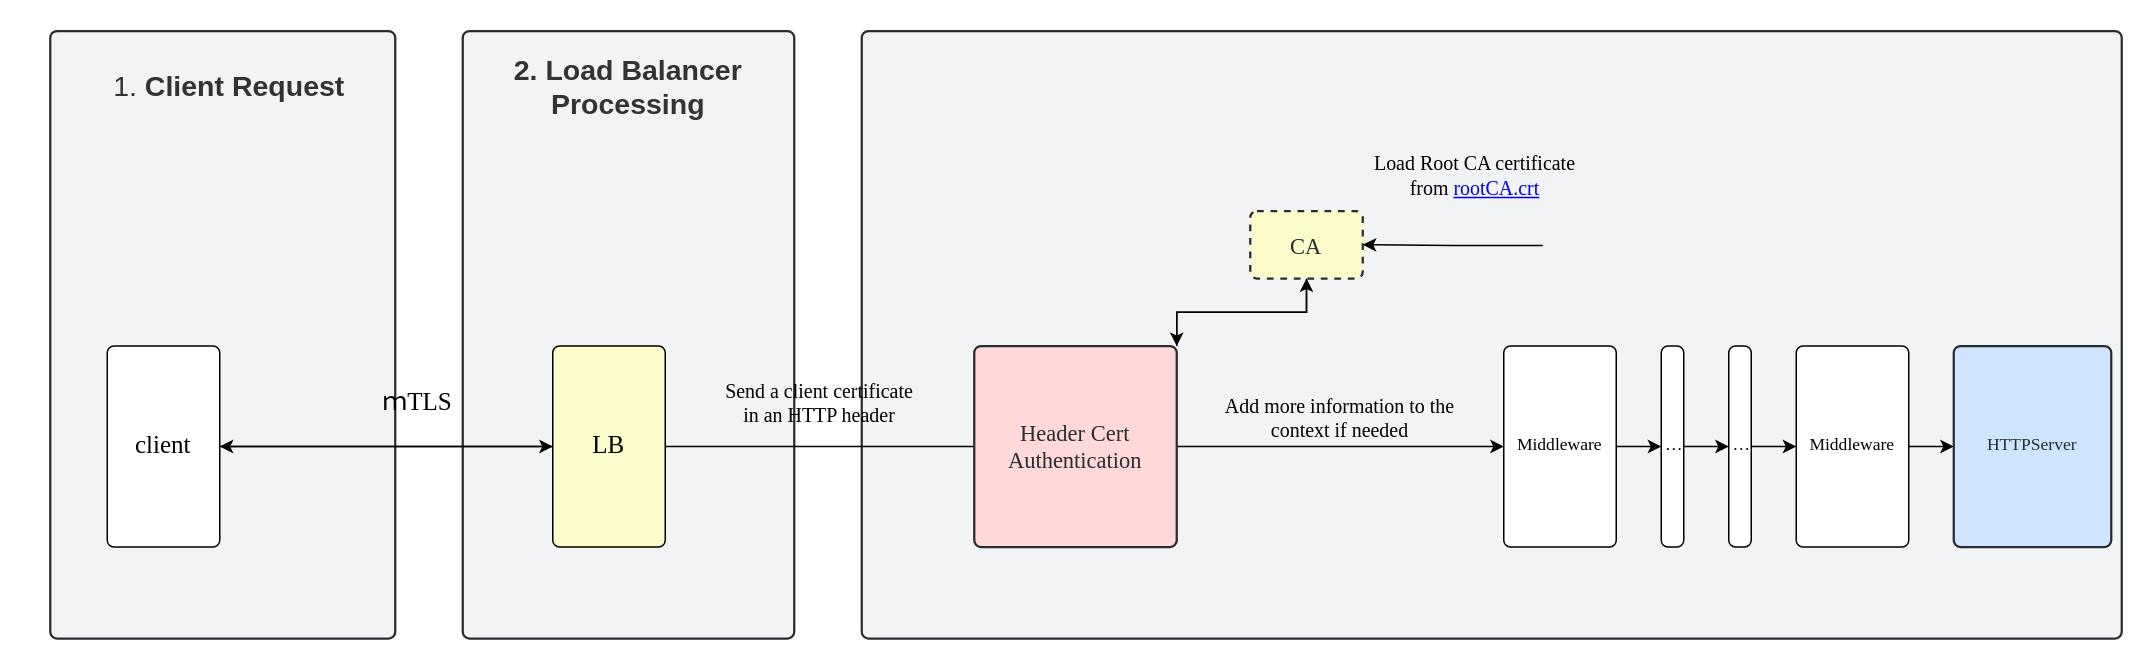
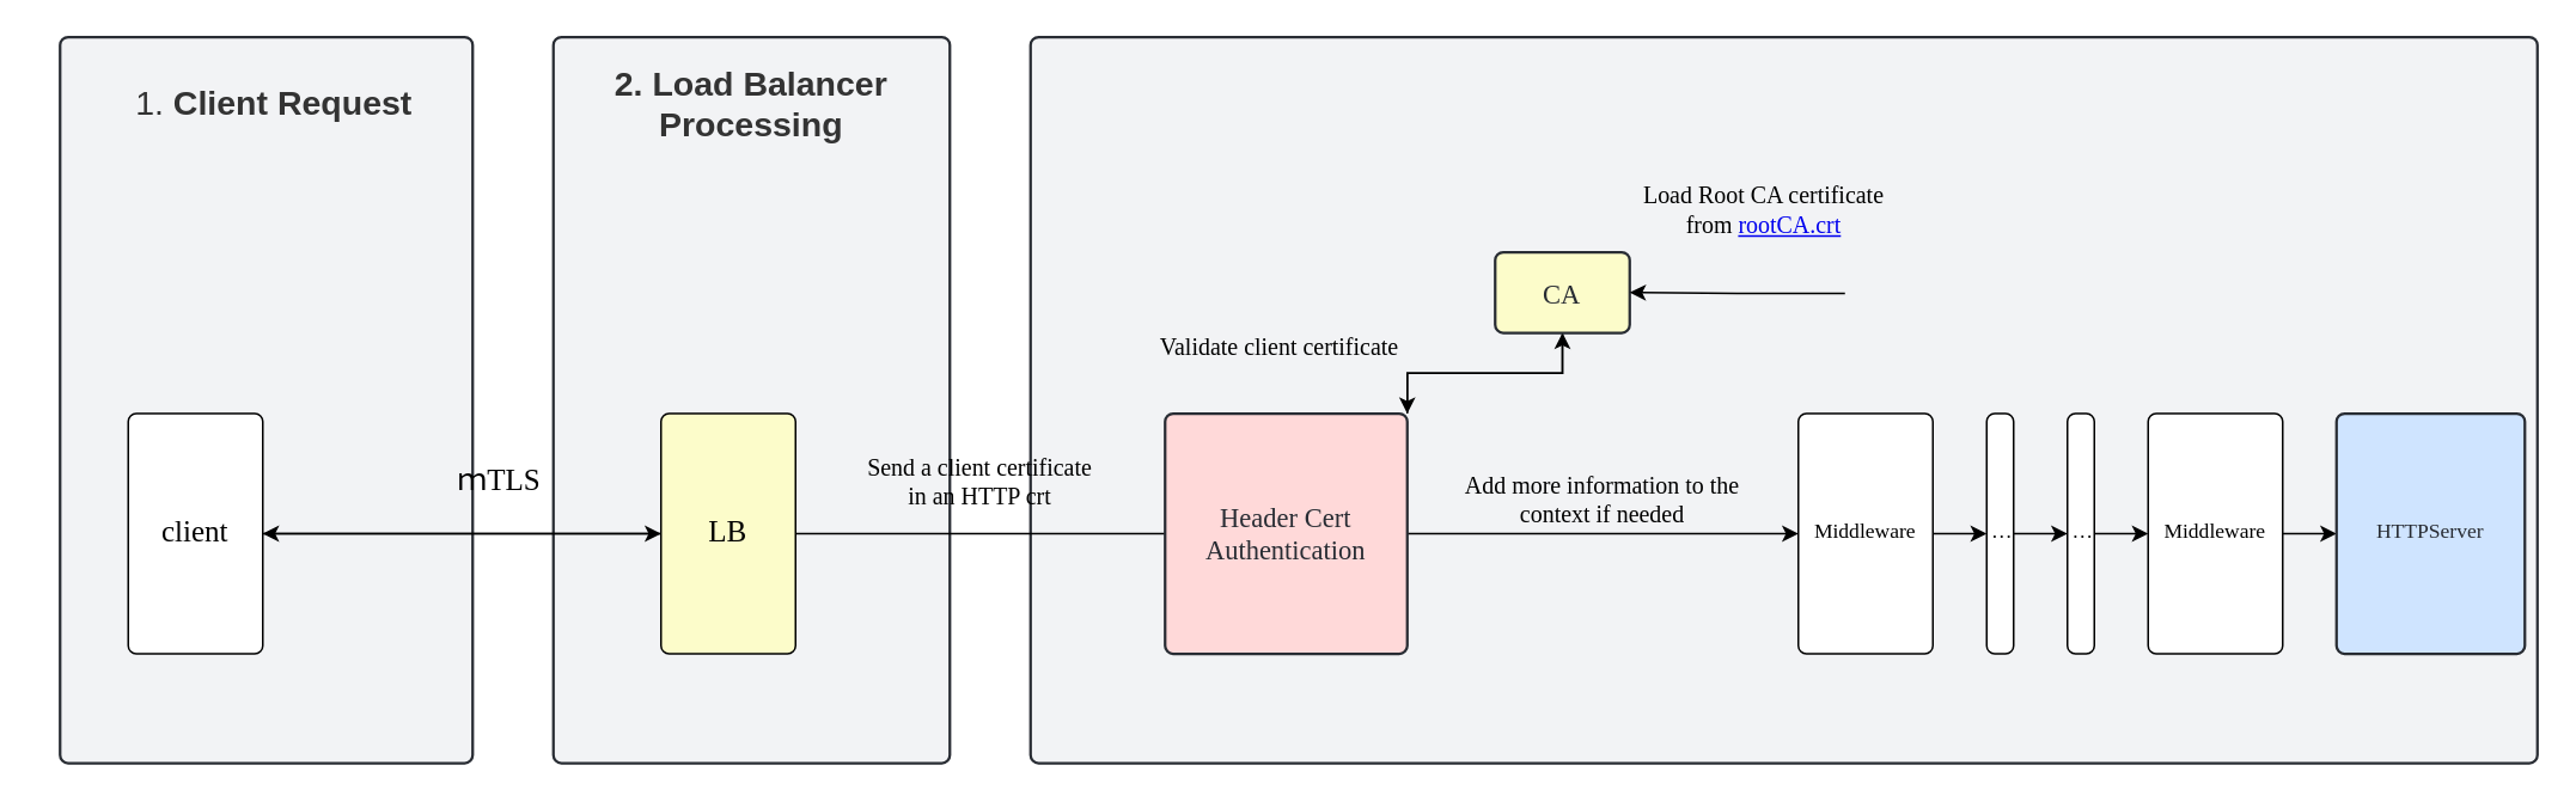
- <mxCell id="16" value="CA" style="html=1;overflow=block;blockSpacing=1;whiteSpace=wrap;fontSize=15;fontFamily=Lucid JP;fontColor=#282c33;spacing=3.8;strokeColor=#282c33;strokeOpacity=100;fillOpacity=100;rounded=1;absoluteArcSize=1;arcSize=9;fillColor=#fcfcca;strokeWidth=1.5;lucidId=nv9V-n94E._U;dashed=1;" vertex="1" parent="1"><mxGeometry x="833" y="140" width="75" height="45" as="geometry" /></mxCell>
+ <mxCell id="16" value="CA" style="html=1;overflow=block;blockSpacing=1;whiteSpace=wrap;fontSize=15;fontFamily=Lucid JP;fontColor=#282c33;spacing=3.8;strokeColor=#282c33;strokeOpacity=100;fillOpacity=100;rounded=1;absoluteArcSize=1;arcSize=9;fillColor=#fcfcca;strokeWidth=1.5;lucidId=nv9V-n94E._U;" vertex="1" parent="1"><mxGeometry x="833" y="140" width="75" height="45" as="geometry" /></mxCell>
+ <mxCell id="17" value="Validate  client certificate" style="html=1;overflow=block;blockSpacing=1;whiteSpace=wrap;fontSize=13.3;fontFamily=Lucid JP;spacing=0;strokeColor=#unset;rounded=1;absoluteArcSize=1;arcSize=9;fillColor=none;strokeWidth=NaN;lucidId=zv9V1rxWgV-q;" vertex="1" parent="1"><mxGeometry x="623" y="170" width="180" height="45" as="geometry" /></mxCell>
- <mxCell id="14" value="Send a client certificate &#10;in an HTTP header" style="html=1;overflow=block;blockSpacing=1;whiteSpace=wrap;fontSize=13.3;fontFamily=Lucid JP;spacing=0;strokeColor=#unset;rounded=1;absoluteArcSize=1;arcSize=9;fillColor=none;strokeWidth=NaN;lucidId=hu9V9gWujNpz;" vertex="1" parent="1"><mxGeometry x="456" y="245" width="180" height="45" as="geometry" /></mxCell>
+ <mxCell id="14" value="Send a client certificate &#10;in an HTTP crt" style="html=1;overflow=block;blockSpacing=1;whiteSpace=wrap;fontSize=13.3;fontFamily=Lucid JP;spacing=0;strokeColor=#unset;rounded=1;absoluteArcSize=1;arcSize=9;fillColor=none;strokeWidth=NaN;lucidId=hu9V9gWujNpz;" vertex="1" parent="1"><mxGeometry x="456" y="245" width="180" height="45" as="geometry" /></mxCell>
